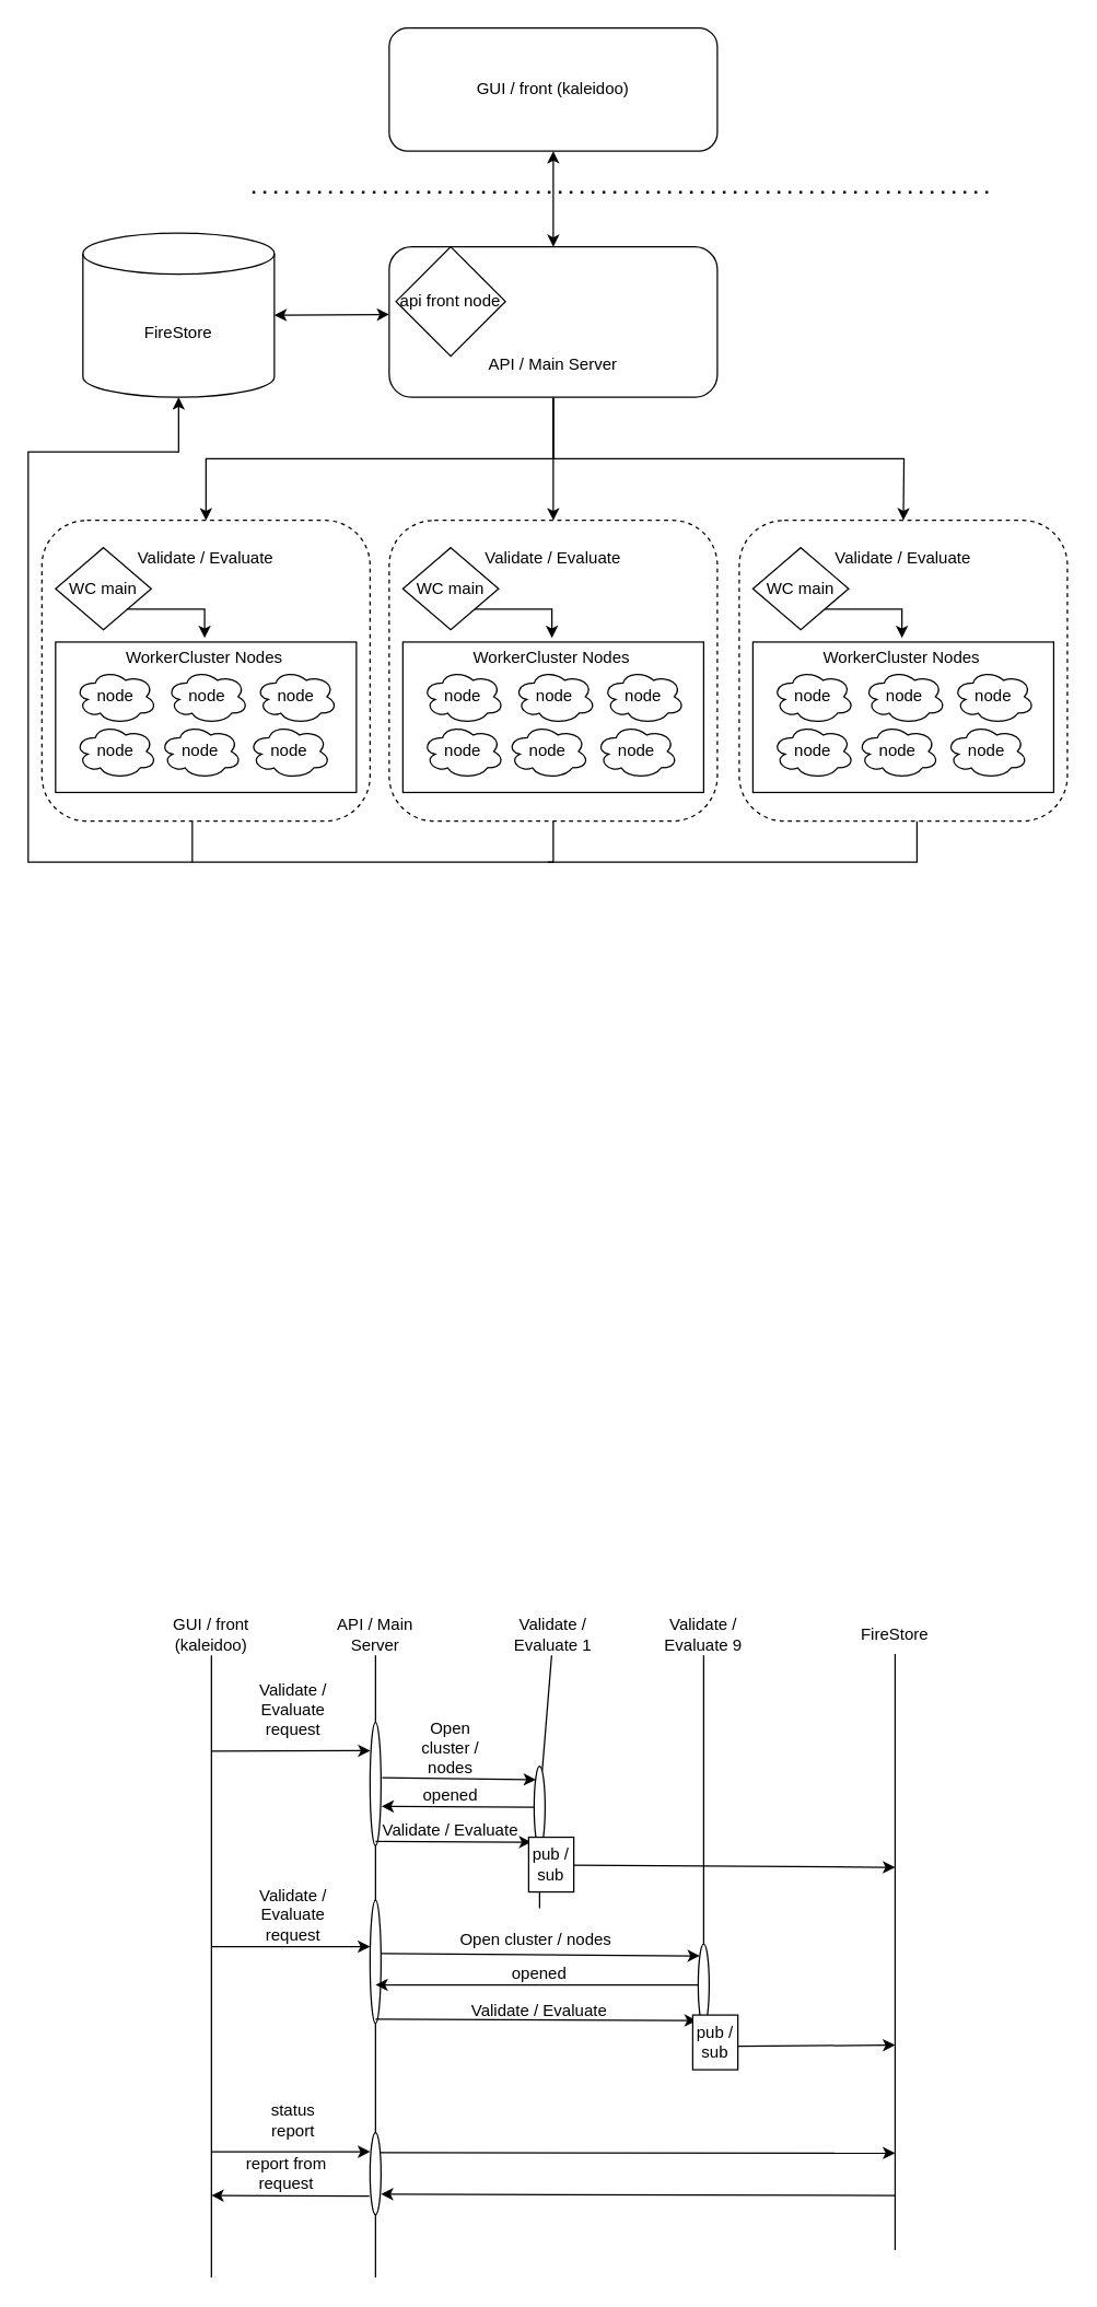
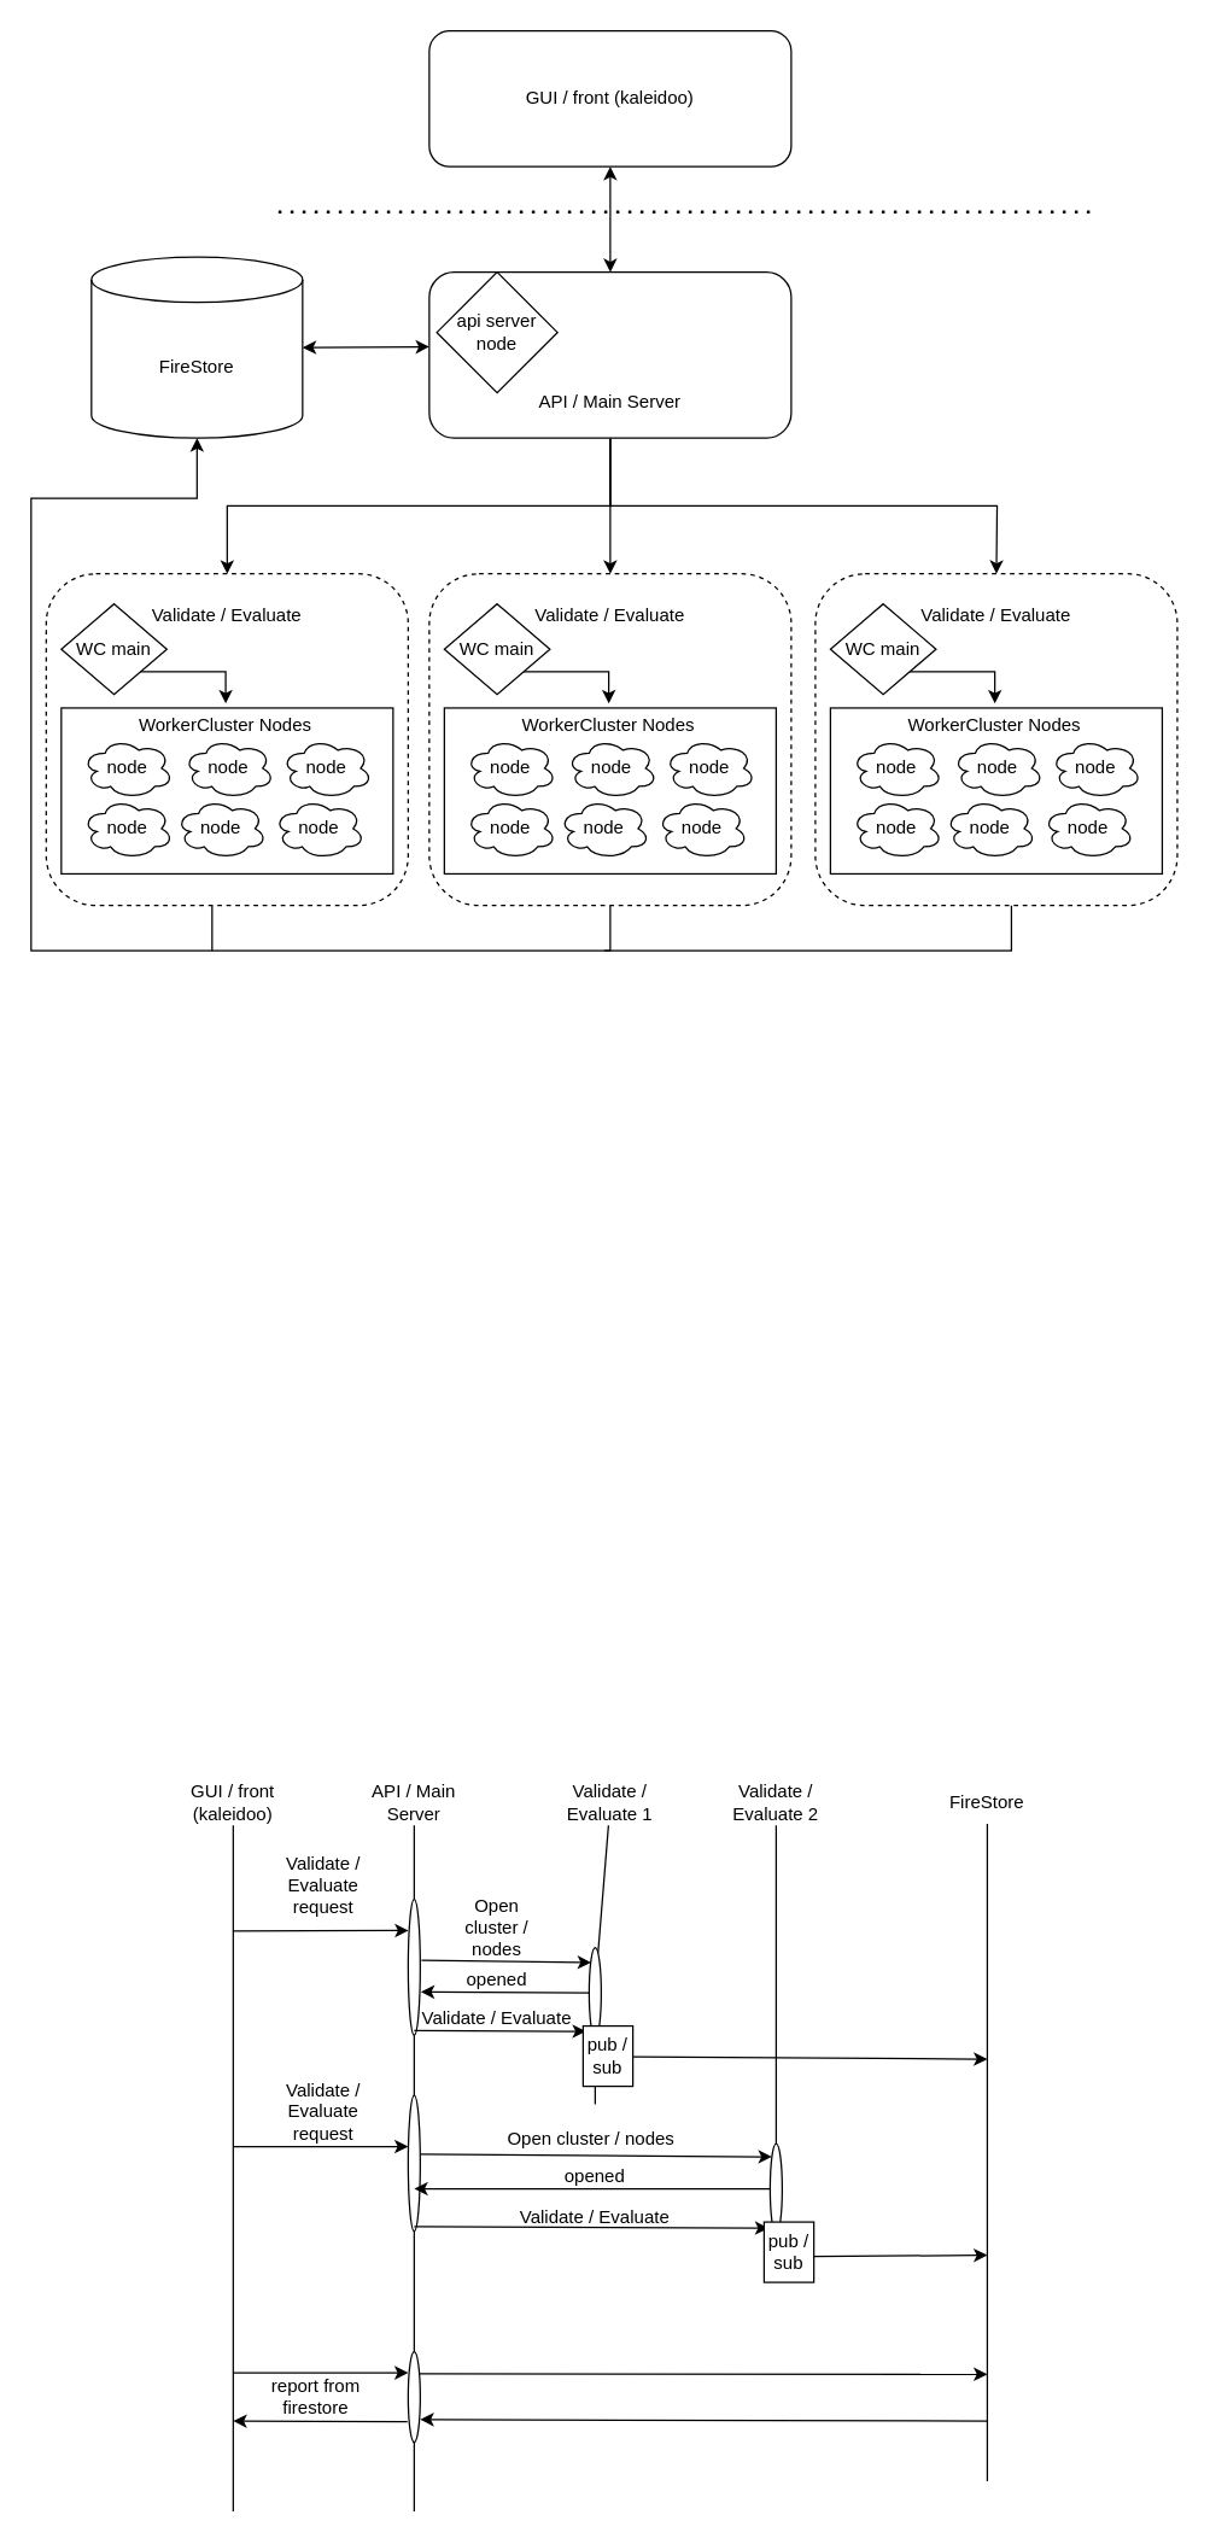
- <mxCell id="45" value="api front node" style="rhombus;whiteSpace=wrap;html=1;" vertex="1" parent="1"><mxGeometry x="289" y="180" width="80" height="80" as="geometry" /></mxCell>
+ <mxCell id="45" value="api server node" style="rhombus;whiteSpace=wrap;html=1;" vertex="1" parent="1"><mxGeometry x="289" y="180" width="80" height="80" as="geometry" /></mxCell>
- <mxCell id="17" value="Validate / Evaluate 9" style="text;html=1;align=center;verticalAlign=middle;whiteSpace=wrap;rounded=0;" vertex="1" parent="1"><mxGeometry x="484" y="1180" width="60" height="30" as="geometry" /></mxCell>
+ <mxCell id="17" value="Validate / Evaluate 2" style="text;html=1;align=center;verticalAlign=middle;whiteSpace=wrap;rounded=0;" vertex="1" parent="1"><mxGeometry x="484" y="1180" width="60" height="30" as="geometry" /></mxCell>
- <mxCell id="43" value="status report" style="text;html=1;align=center;verticalAlign=middle;whiteSpace=wrap;rounded=0;" vertex="1" parent="1"><mxGeometry x="184" y="1535" width="60" height="30" as="geometry" /></mxCell>
- <mxCell id="48" value="report from request" style="text;html=1;align=center;verticalAlign=middle;whiteSpace=wrap;rounded=0;" vertex="1" parent="1"><mxGeometry x="164" y="1574" width="90" height="30" as="geometry" /></mxCell>
+ <mxCell id="48" value="report from firestore" style="text;html=1;align=center;verticalAlign=middle;whiteSpace=wrap;rounded=0;" vertex="1" parent="1"><mxGeometry x="164" y="1574" width="90" height="30" as="geometry" /></mxCell>
